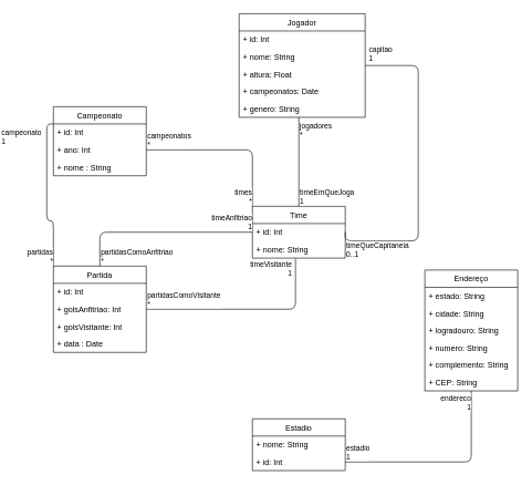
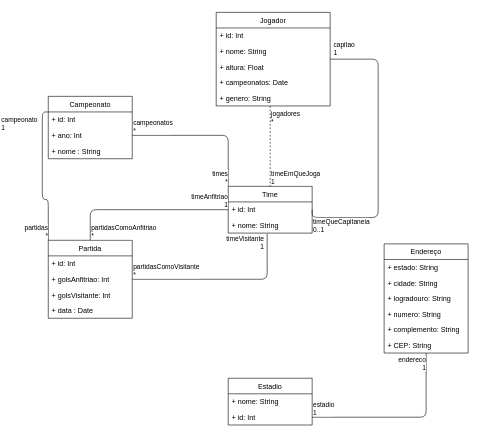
- <mxCell id="30" value="" style="endArrow=none;html=1;exitX=0.474;exitY=1;exitDx=0;exitDy=0;exitPerimeter=0;entryX=0.5;entryY=0;entryDx=0;entryDy=0;" edge="1" parent="1" source="7" target="20"><mxGeometry relative="1" as="geometry"><mxPoint x="390" y="340" as="sourcePoint" /><mxPoint x="550" y="340" as="targetPoint" /></mxGeometry></mxCell>
+ <mxCell id="30" value="" style="endArrow=none;html=1;exitX=0.474;exitY=1;exitDx=0;exitDy=0;exitPerimeter=0;entryX=0.5;entryY=0;entryDx=0;entryDy=0;dashed=1;" edge="1" parent="1" source="7" target="20"><mxGeometry relative="1" as="geometry"><mxPoint x="390" y="340" as="sourcePoint" /><mxPoint x="550" y="340" as="targetPoint" /></mxGeometry></mxCell>
